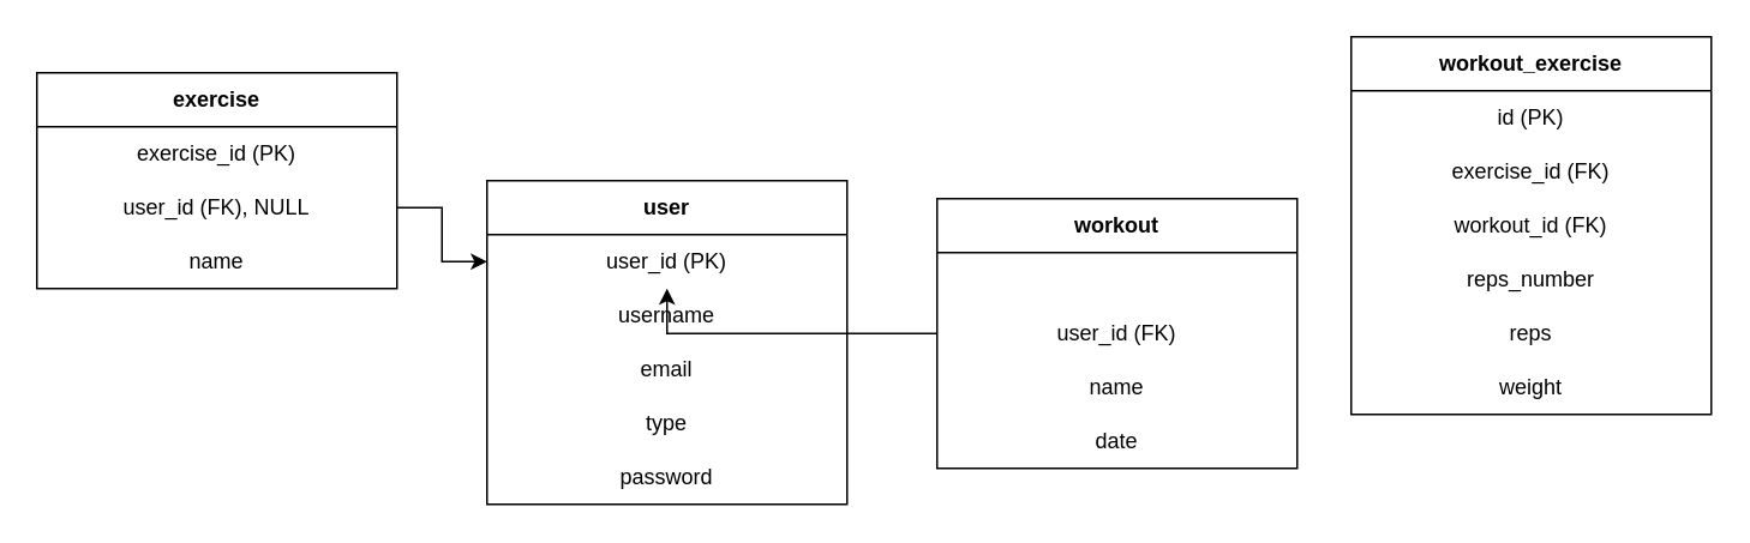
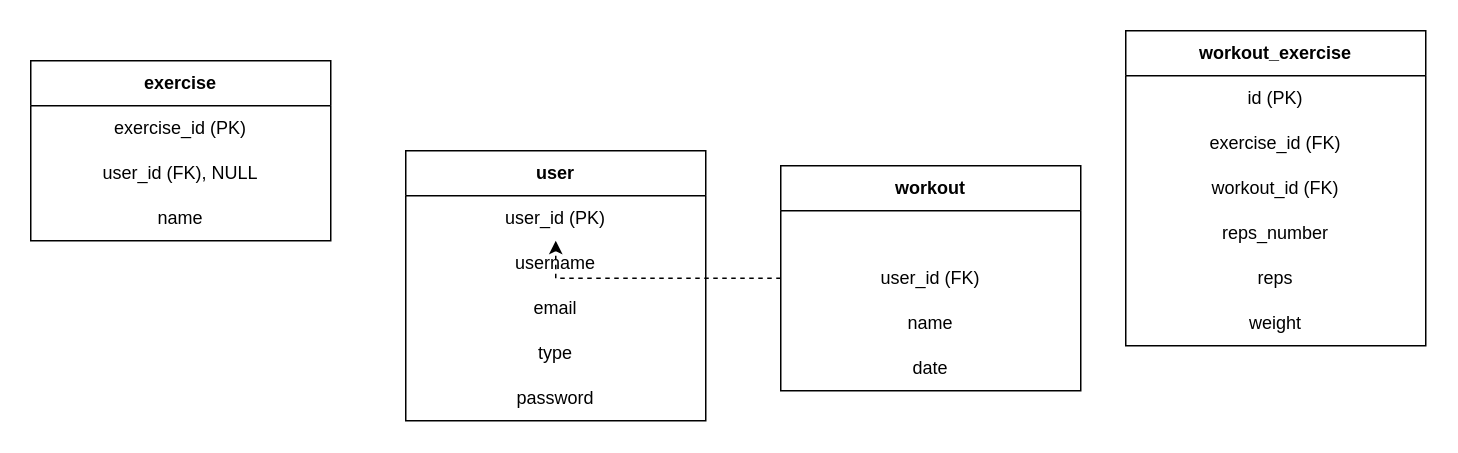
- <mxCell id="24" style="edgeStyle=orthogonalEdgeStyle;rounded=0;orthogonalLoop=1;jettySize=auto;html=1;" edge="1" parent="1" source="14" target="3"><mxGeometry relative="1" as="geometry" /></mxCell>
- <mxCell id="23" style="edgeStyle=orthogonalEdgeStyle;rounded=0;orthogonalLoop=1;jettySize=auto;html=1;" edge="1" parent="1" source="9" target="3"><mxGeometry relative="1" as="geometry" /></mxCell>
+ <mxCell id="23" style="edgeStyle=orthogonalEdgeStyle;rounded=0;orthogonalLoop=1;jettySize=auto;html=1;dashed=1;" edge="1" parent="1" source="9" target="3"><mxGeometry relative="1" as="geometry" /></mxCell>
